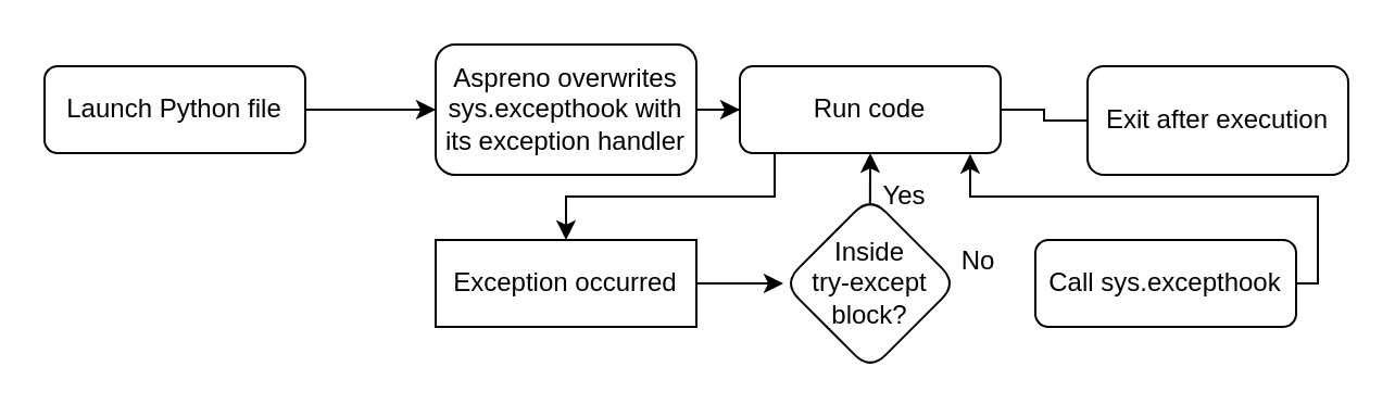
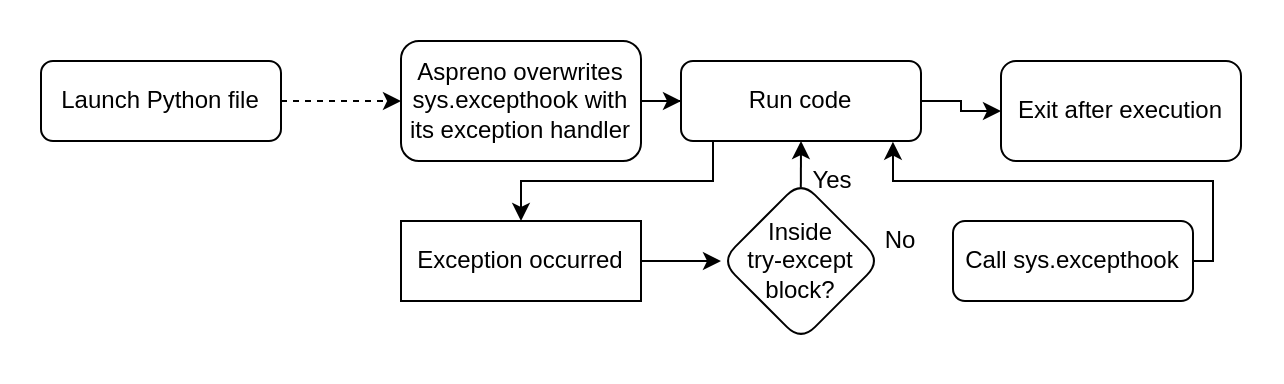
- <mxCell id="2" value="" style="edgeStyle=orthogonalEdgeStyle;rounded=0;orthogonalLoop=1;jettySize=auto;html=1;" parent="1" source="3" target="5" edge="1"><mxGeometry relative="1" as="geometry" /></mxCell>
+ <mxCell id="2" value="" style="edgeStyle=orthogonalEdgeStyle;rounded=0;orthogonalLoop=1;jettySize=auto;html=1;dashed=1;" parent="1" source="3" target="5" edge="1"><mxGeometry relative="1" as="geometry" /></mxCell>
- <mxCell id="6" value="" style="edgeStyle=orthogonalEdgeStyle;rounded=0;orthogonalLoop=1;jettySize=auto;html=1;endArrow=none;" parent="1" source="8" target="9" edge="1"><mxGeometry relative="1" as="geometry" /></mxCell>
+ <mxCell id="6" value="" style="edgeStyle=orthogonalEdgeStyle;rounded=0;orthogonalLoop=1;jettySize=auto;html=1;" parent="1" source="8" target="9" edge="1"><mxGeometry relative="1" as="geometry" /></mxCell>
